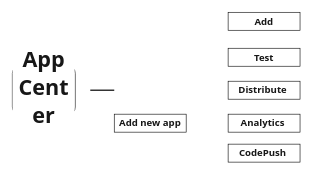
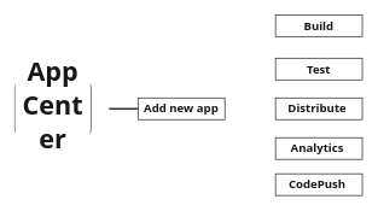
- <mxCell id="4" value="&lt;span style=&quot;box-sizing: inherit ; font-weight: 600 ; outline-color: inherit ; color: rgb(23 , 23 , 23) ; font-family: &amp;#34;segoe ui&amp;#34; , &amp;#34;segoeui&amp;#34; , &amp;#34;helvetica neue&amp;#34; , &amp;#34;helvetica&amp;#34; , &amp;#34;arial&amp;#34; , sans-serif ; font-size: 16px ; text-align: left ; background-color: rgb(255 , 255 , 255)&quot;&gt;Add&lt;br&gt;&lt;/span&gt;" style="rounded=0;whiteSpace=wrap;html=1;" vertex="1" parent="1"><mxGeometry x="380" y="20" width="120" height="30" as="geometry" /></mxCell>
+ <mxCell id="4" value="&lt;span style=&quot;box-sizing: inherit ; font-weight: 600 ; outline-color: inherit ; color: rgb(23 , 23 , 23) ; font-family: &amp;#34;segoe ui&amp;#34; , &amp;#34;segoeui&amp;#34; , &amp;#34;helvetica neue&amp;#34; , &amp;#34;helvetica&amp;#34; , &amp;#34;arial&amp;#34; , sans-serif ; font-size: 16px ; text-align: left ; background-color: rgb(255 , 255 , 255)&quot;&gt;Build&lt;br&gt;&lt;/span&gt;" style="rounded=0;whiteSpace=wrap;html=1;" vertex="1" parent="1"><mxGeometry x="380" y="20" width="120" height="30" as="geometry" /></mxCell>
- <mxCell id="3" value="&lt;span style=&quot;box-sizing: inherit ; font-weight: 600 ; outline-color: inherit ; color: rgb(23 , 23 , 23) ; font-family: &amp;#34;segoe ui&amp;#34; , &amp;#34;segoeui&amp;#34; , &amp;#34;helvetica neue&amp;#34; , &amp;#34;helvetica&amp;#34; , &amp;#34;arial&amp;#34; , sans-serif ; font-size: 16px ; text-align: left ; background-color: rgb(255 , 255 , 255)&quot;&gt;Add new app&lt;br&gt;&lt;/span&gt;" style="rounded=0;whiteSpace=wrap;html=1;" vertex="1" parent="1"><mxGeometry x="190" y="190" width="120" height="30" as="geometry" /></mxCell>
+ <mxCell id="3" value="&lt;span style=&quot;box-sizing: inherit ; font-weight: 600 ; outline-color: inherit ; color: rgb(23 , 23 , 23) ; font-family: &amp;#34;segoe ui&amp;#34; , &amp;#34;segoeui&amp;#34; , &amp;#34;helvetica neue&amp;#34; , &amp;#34;helvetica&amp;#34; , &amp;#34;arial&amp;#34; , sans-serif ; font-size: 16px ; text-align: left ; background-color: rgb(255 , 255 , 255)&quot;&gt;Add new app&lt;br&gt;&lt;/span&gt;" style="rounded=0;whiteSpace=wrap;html=1;" vertex="1" parent="1"><mxGeometry x="190" y="135" width="120" height="30" as="geometry" /></mxCell>
